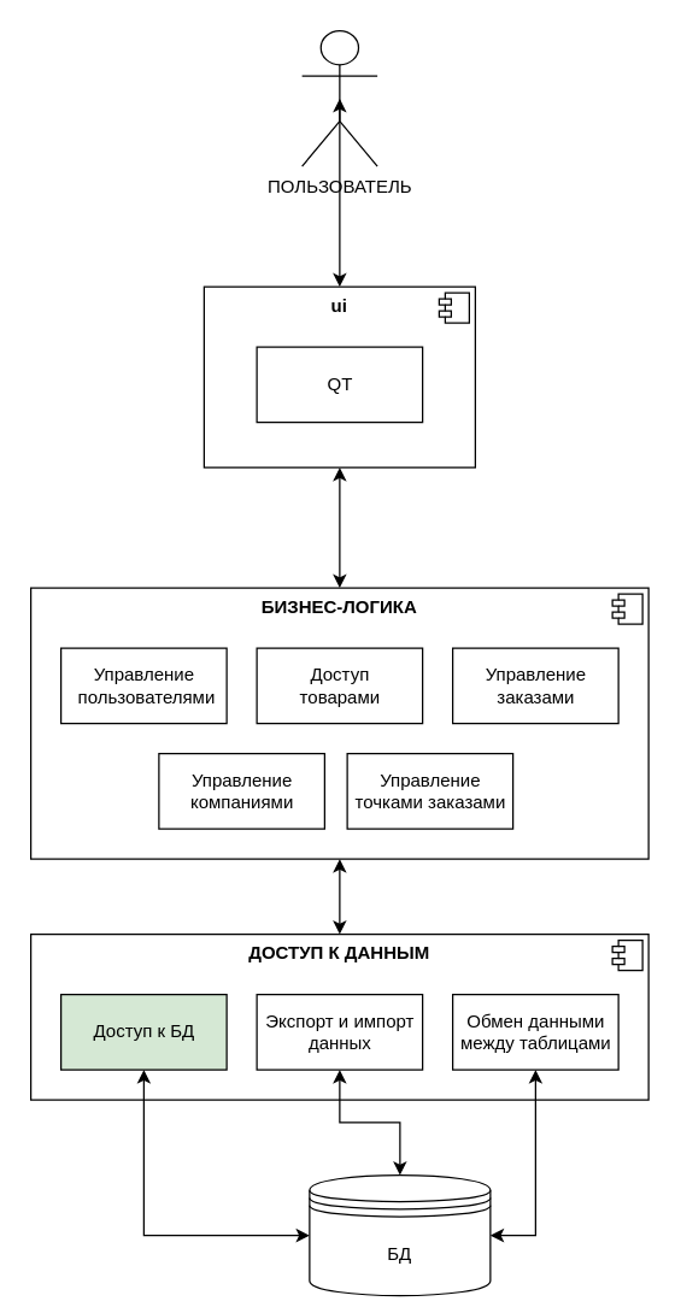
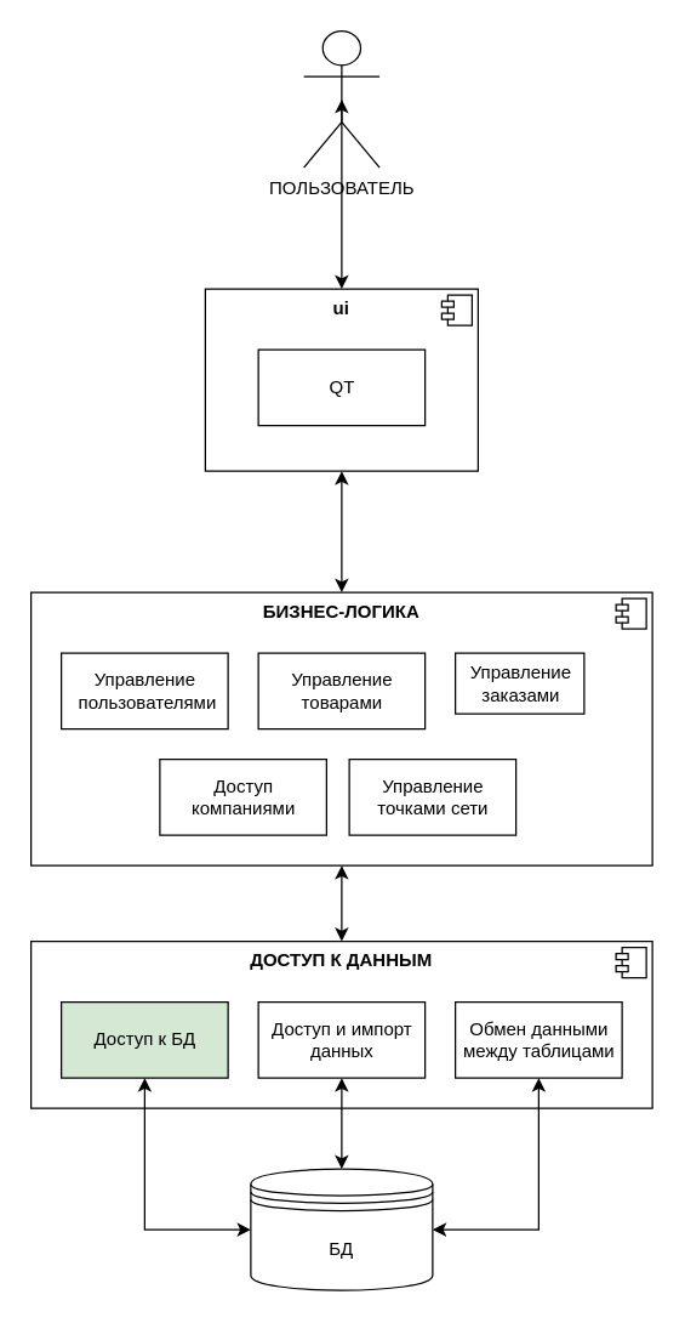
- <mxCell id="21" value="Доступ&lt;br&gt;товарами" style="html=1;" parent="1" vertex="1"><mxGeometry x="170" y="430" width="110" height="50" as="geometry" /></mxCell>
+ <mxCell id="21" value="Управление&lt;br&gt;товарами" style="html=1;" parent="1" vertex="1"><mxGeometry x="170" y="430" width="110" height="50" as="geometry" /></mxCell>
- <mxCell id="22" value="Управление&lt;br&gt;заказами" style="html=1;" parent="1" vertex="1"><mxGeometry x="300" y="430" width="110" height="50" as="geometry" /></mxCell>
+ <mxCell id="22" value="Управление&lt;br&gt;заказами" style="html=1;" parent="1" vertex="1"><mxGeometry x="300" y="430" width="85" height="40" as="geometry" /></mxCell>
- <mxCell id="23" value="Управление&lt;br&gt;компаниями" style="html=1;" parent="1" vertex="1"><mxGeometry x="105" y="500" width="110" height="50" as="geometry" /></mxCell>
+ <mxCell id="23" value="Доступ&lt;br&gt;компаниями" style="html=1;" parent="1" vertex="1"><mxGeometry x="105" y="500" width="110" height="50" as="geometry" /></mxCell>
- <mxCell id="24" value="Управление&lt;br&gt;точками заказами" style="html=1;" parent="1" vertex="1"><mxGeometry x="230" y="500" width="110" height="50" as="geometry" /></mxCell>
+ <mxCell id="24" value="Управление&lt;br&gt;точками сети" style="html=1;" parent="1" vertex="1"><mxGeometry x="230" y="500" width="110" height="50" as="geometry" /></mxCell>
- <mxCell id="15" value="Экспорт и импорт &lt;br&gt;данных" style="html=1;" parent="1" vertex="1"><mxGeometry x="170" y="660" width="110" height="50" as="geometry" /></mxCell>
+ <mxCell id="15" value="Доступ и импорт &lt;br&gt;данных" style="html=1;" parent="1" vertex="1"><mxGeometry x="170" y="660" width="110" height="50" as="geometry" /></mxCell>
- <mxCell id="2" value="БД" style="shape=datastore;whiteSpace=wrap;html=1;" parent="1" vertex="1"><mxGeometry x="205" y="780" width="120" height="80" as="geometry" /></mxCell>
+ <mxCell id="2" value="БД" style="shape=datastore;whiteSpace=wrap;html=1;" parent="1" vertex="1"><mxGeometry x="165" y="770" width="120" height="80" as="geometry" /></mxCell>
